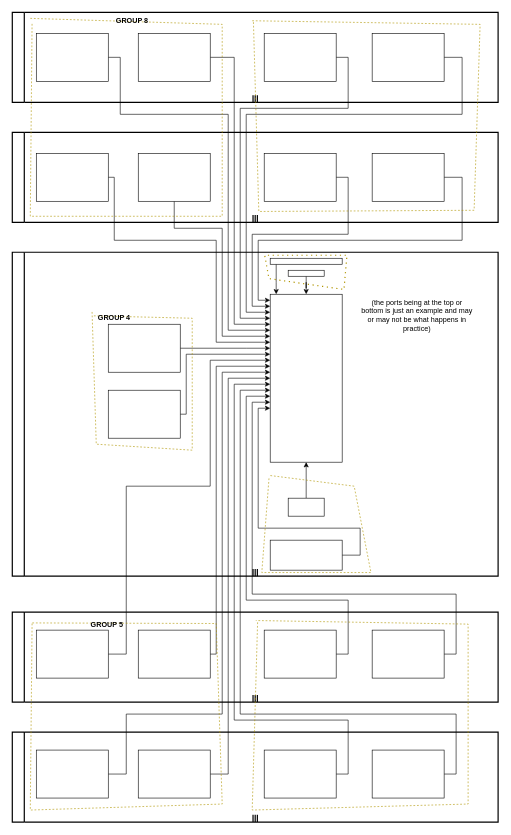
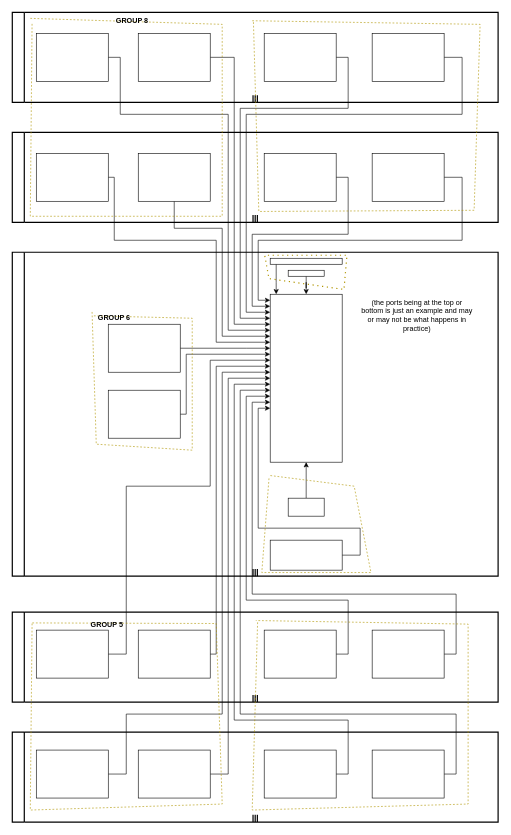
- <mxCell id="57" value="&lt;b&gt;GROUP 4&lt;/b&gt;" style="text;html=1;align=center;verticalAlign=middle;whiteSpace=wrap;rounded=0;" vertex="1" parent="1"><mxGeometry x="160" y="514" width="60" height="30" as="geometry" /></mxCell>
+ <mxCell id="57" value="&lt;b&gt;GROUP 6&lt;/b&gt;" style="text;html=1;align=center;verticalAlign=middle;whiteSpace=wrap;rounded=0;" vertex="1" parent="1"><mxGeometry x="160" y="514" width="60" height="30" as="geometry" /></mxCell>
